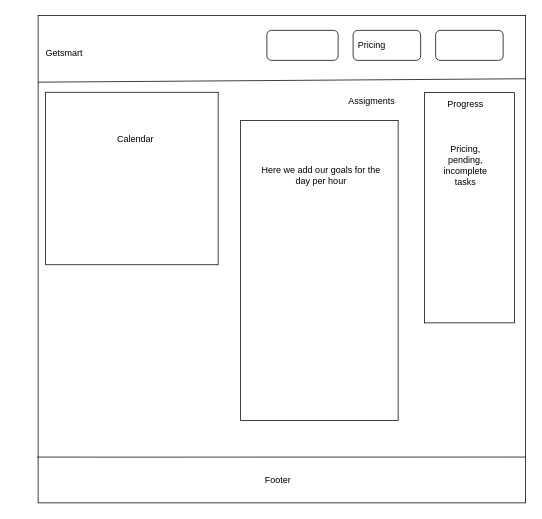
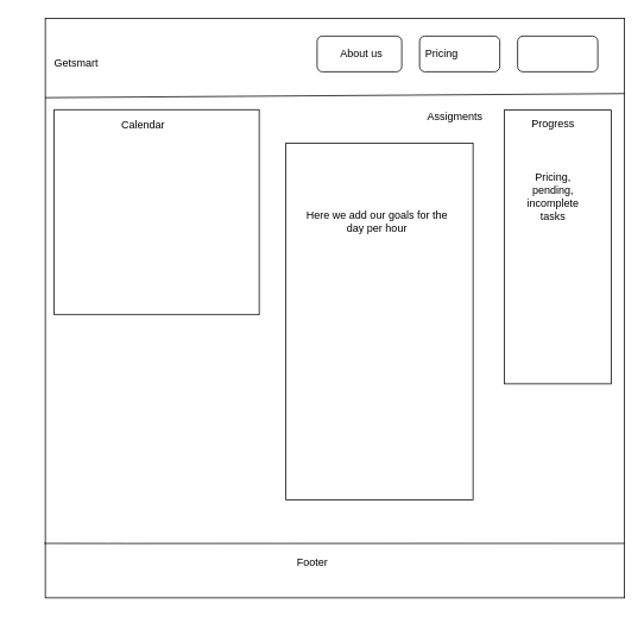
+ <mxCell id="15" value="About us&lt;br&gt;" style="text;html=1;strokeColor=none;fillColor=none;align=center;verticalAlign=middle;whiteSpace=wrap;rounded=0;" vertex="1" parent="1"><mxGeometry x="380" y="50" width="50" height="20" as="geometry" /></mxCell>
- <mxCell id="8" value="Assigments" style="text;html=1;strokeColor=none;fillColor=none;align=center;verticalAlign=middle;whiteSpace=wrap;rounded=0;" vertex="1" parent="1"><mxGeometry x="450" y="120" width="90" height="30" as="geometry" /></mxCell>
+ <mxCell id="8" value="Assigments" style="text;html=1;strokeColor=none;fillColor=none;align=center;verticalAlign=middle;whiteSpace=wrap;rounded=0;" vertex="1" parent="1"><mxGeometry x="465" y="115" width="90" height="30" as="geometry" /></mxCell>
- <mxCell id="10" value="Calendar" style="text;html=1;strokeColor=none;fillColor=none;align=center;verticalAlign=middle;whiteSpace=wrap;rounded=0;" vertex="1" parent="1"><mxGeometry x="160" y="175" width="40" height="20" as="geometry" /></mxCell>
+ <mxCell id="10" value="Calendar" style="text;html=1;strokeColor=none;fillColor=none;align=center;verticalAlign=middle;whiteSpace=wrap;rounded=0;" vertex="1" parent="1"><mxGeometry x="140" y="130" width="40" height="20" as="geometry" /></mxCell>
- <mxCell id="19" value="Here we add our goals for the day per hour&lt;br&gt;" style="text;html=1;strokeColor=none;fillColor=none;align=center;verticalAlign=middle;whiteSpace=wrap;rounded=0;" vertex="1" parent="1"><mxGeometry x="340" y="223" width="175" height="20" as="geometry" /></mxCell>
+ <mxCell id="19" value="Here we add our goals for the day per hour&lt;br&gt;" style="text;html=1;strokeColor=none;fillColor=none;align=center;verticalAlign=middle;whiteSpace=wrap;rounded=0;" vertex="1" parent="1"><mxGeometry x="335" y="238" width="175" height="20" as="geometry" /></mxCell>
- <mxCell id="13" value="Footer" style="text;html=1;strokeColor=none;fillColor=none;align=center;verticalAlign=middle;whiteSpace=wrap;rounded=0;" vertex="1" parent="1"><mxGeometry x="350" y="630" width="40" height="20" as="geometry" /></mxCell>
+ <mxCell id="13" value="Footer" style="text;html=1;strokeColor=none;fillColor=none;align=center;verticalAlign=middle;whiteSpace=wrap;rounded=0;" vertex="1" parent="1"><mxGeometry x="330" y="620" width="40" height="20" as="geometry" /></mxCell>
